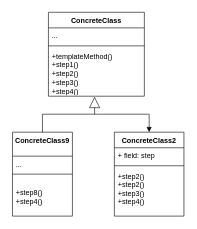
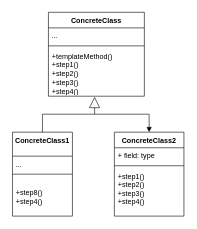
- <mxCell id="6" value="ConcreteClass9" style="swimlane;fontStyle=1;align=center;verticalAlign=top;childLayout=stackLayout;horizontal=1;startSize=40;horizontalStack=0;resizeParent=1;resizeParentMax=0;resizeLast=0;collapsible=1;marginBottom=0;whiteSpace=wrap;html=1;" vertex="1" parent="1"><mxGeometry x="20" y="220" width="100" height="140" as="geometry" /></mxCell>
+ <mxCell id="6" value="ConcreteClass1" style="swimlane;fontStyle=1;align=center;verticalAlign=top;childLayout=stackLayout;horizontal=1;startSize=40;horizontalStack=0;resizeParent=1;resizeParentMax=0;resizeLast=0;collapsible=1;marginBottom=0;whiteSpace=wrap;html=1;" vertex="1" parent="1"><mxGeometry x="20" y="220" width="100" height="140" as="geometry" /></mxCell>
- <mxCell id="11" value="+ field: step" style="text;strokeColor=none;fillColor=none;align=left;verticalAlign=top;spacingLeft=4;spacingRight=4;overflow=hidden;rotatable=0;points=[[0,0.5],[1,0.5]];portConstraint=eastwest;whiteSpace=wrap;html=1;" vertex="1" parent="10"><mxGeometry y="26" width="116" height="26" as="geometry" /></mxCell>
+ <mxCell id="11" value="+ field: type" style="text;strokeColor=none;fillColor=none;align=left;verticalAlign=top;spacingLeft=4;spacingRight=4;overflow=hidden;rotatable=0;points=[[0,0.5],[1,0.5]];portConstraint=eastwest;whiteSpace=wrap;html=1;" vertex="1" parent="10"><mxGeometry y="26" width="116" height="26" as="geometry" /></mxCell>
- <mxCell id="13" value="&lt;div&gt;+step2()&lt;/div&gt;&lt;div&gt;+step2()&lt;/div&gt;&lt;div&gt;+step3()&lt;/div&gt;&lt;div&gt;+step4()&lt;/div&gt;" style="text;strokeColor=none;fillColor=none;align=left;verticalAlign=top;spacingLeft=4;spacingRight=4;overflow=hidden;rotatable=0;points=[[0,0.5],[1,0.5]];portConstraint=eastwest;whiteSpace=wrap;html=1;" vertex="1" parent="10"><mxGeometry y="60" width="116" height="80" as="geometry" /></mxCell>
+ <mxCell id="13" value="&lt;div&gt;+step1()&lt;/div&gt;&lt;div&gt;+step2()&lt;/div&gt;&lt;div&gt;+step3()&lt;/div&gt;&lt;div&gt;+step4()&lt;/div&gt;" style="text;strokeColor=none;fillColor=none;align=left;verticalAlign=top;spacingLeft=4;spacingRight=4;overflow=hidden;rotatable=0;points=[[0,0.5],[1,0.5]];portConstraint=eastwest;whiteSpace=wrap;html=1;" vertex="1" parent="10"><mxGeometry y="60" width="116" height="80" as="geometry" /></mxCell>
